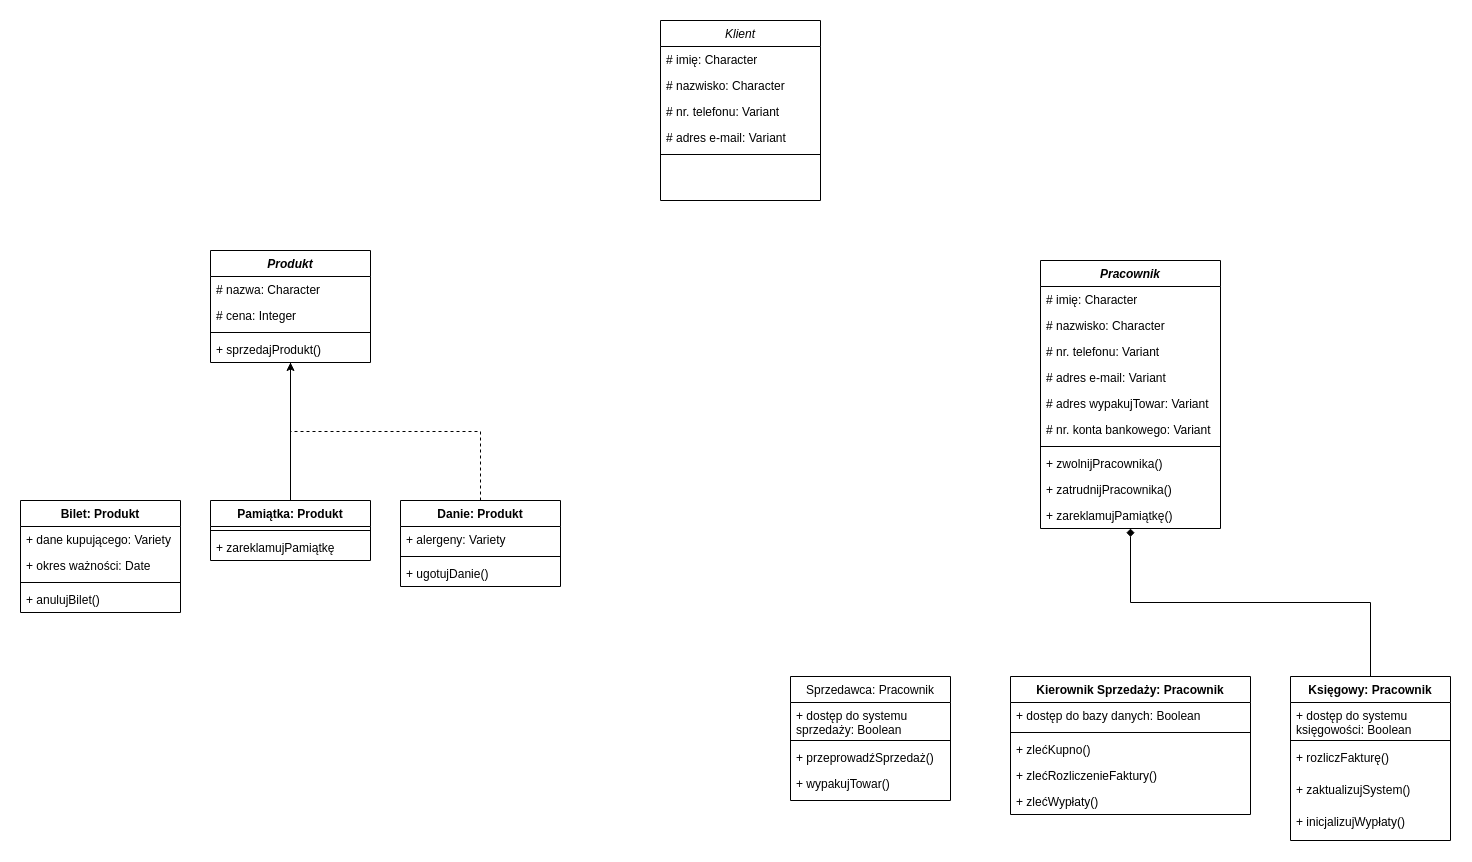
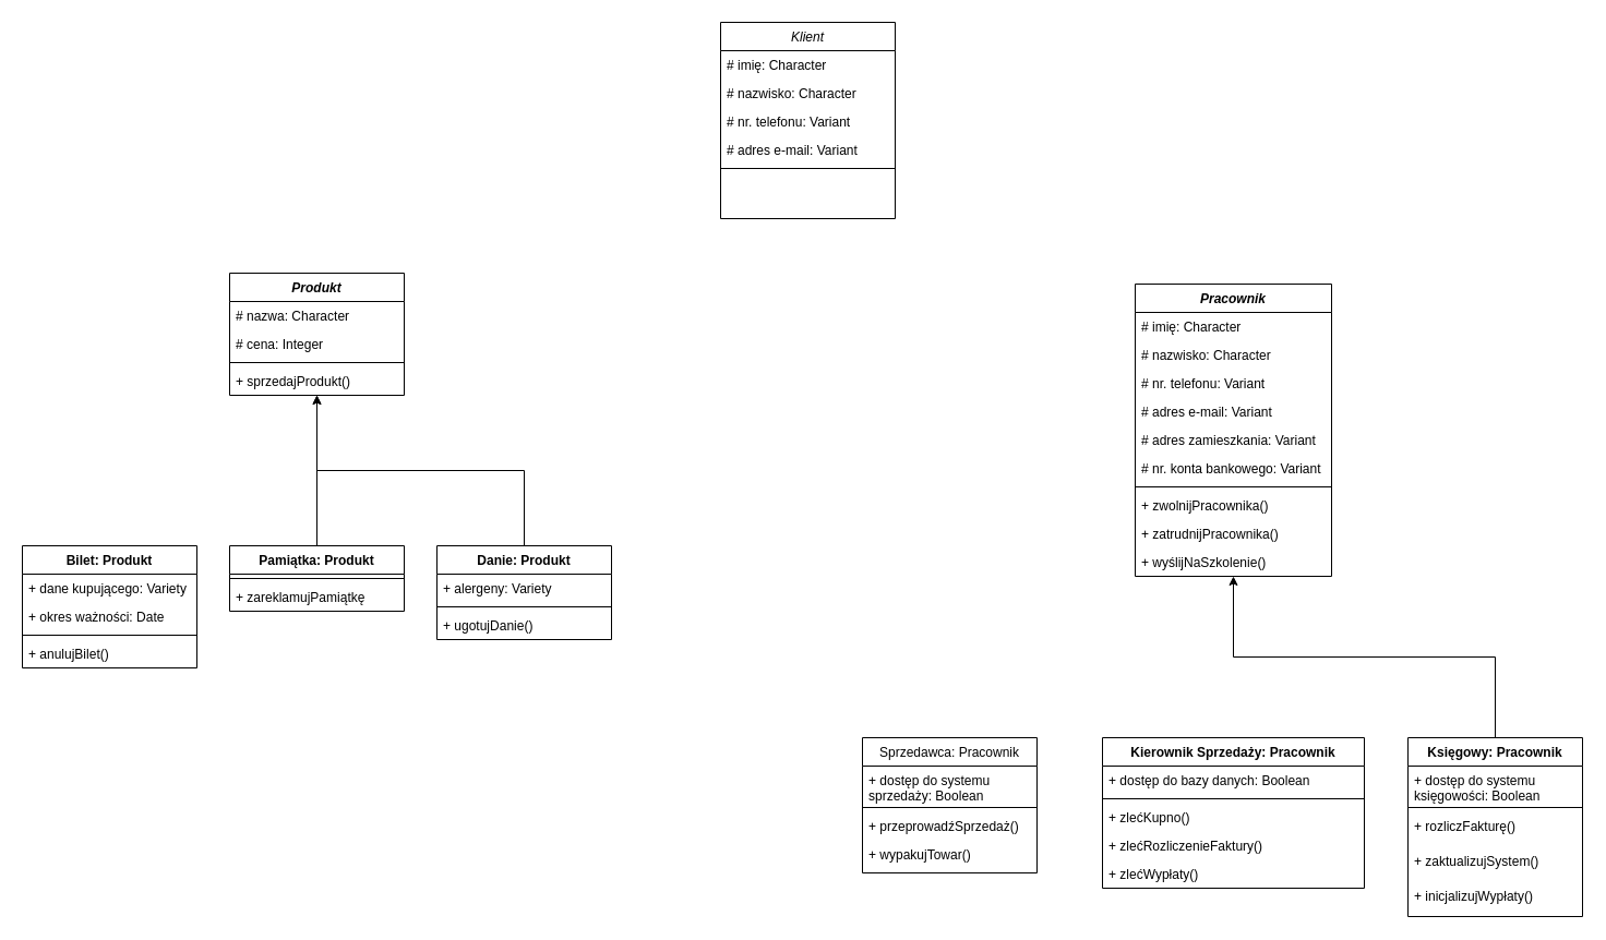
- <mxCell id="42" style="edgeStyle=orthogonalEdgeStyle;rounded=0;orthogonalLoop=1;jettySize=auto;html=1;exitX=0.5;exitY=0;exitDx=0;exitDy=0;endArrow=none;" edge="1" parent="1" source="43" target="51"><mxGeometry relative="1" as="geometry" /></mxCell>
+ <mxCell id="42" style="edgeStyle=orthogonalEdgeStyle;rounded=0;orthogonalLoop=1;jettySize=auto;html=1;exitX=0.5;exitY=0;exitDx=0;exitDy=0;" edge="1" parent="1" source="43" target="51"><mxGeometry relative="1" as="geometry" /></mxCell>
- <mxCell id="18" value="# adres wypakujTowar: Variant" style="text;strokeColor=none;fillColor=none;align=left;verticalAlign=top;spacingLeft=4;spacingRight=4;overflow=hidden;rotatable=0;points=[[0,0.5],[1,0.5]];portConstraint=eastwest;whiteSpace=wrap;html=1;" vertex="1" parent="13"><mxGeometry y="130" width="180" height="26" as="geometry" /></mxCell>
+ <mxCell id="18" value="# adres zamieszkania: Variant" style="text;strokeColor=none;fillColor=none;align=left;verticalAlign=top;spacingLeft=4;spacingRight=4;overflow=hidden;rotatable=0;points=[[0,0.5],[1,0.5]];portConstraint=eastwest;whiteSpace=wrap;html=1;" vertex="1" parent="13"><mxGeometry y="130" width="180" height="26" as="geometry" /></mxCell>
- <mxCell id="46" style="edgeStyle=orthogonalEdgeStyle;rounded=0;orthogonalLoop=1;jettySize=auto;html=1;exitX=0.5;exitY=0;exitDx=0;exitDy=0;dashed=1;" edge="1" parent="1" source="47" target="51"><mxGeometry relative="1" as="geometry" /></mxCell>
+ <mxCell id="46" style="edgeStyle=orthogonalEdgeStyle;rounded=0;orthogonalLoop=1;jettySize=auto;html=1;exitX=0.5;exitY=0;exitDx=0;exitDy=0;" edge="1" parent="1" source="47" target="51"><mxGeometry relative="1" as="geometry" /></mxCell>
- <mxCell id="23" value="+ zareklamujPamiątkę()" style="text;strokeColor=none;fillColor=none;align=left;verticalAlign=top;spacingLeft=4;spacingRight=4;overflow=hidden;rotatable=0;points=[[0,0.5],[1,0.5]];portConstraint=eastwest;whiteSpace=wrap;html=1;" vertex="1" parent="13"><mxGeometry y="242" width="180" height="26" as="geometry" /></mxCell>
+ <mxCell id="23" value="+ wyślijNaSzkolenie()" style="text;strokeColor=none;fillColor=none;align=left;verticalAlign=top;spacingLeft=4;spacingRight=4;overflow=hidden;rotatable=0;points=[[0,0.5],[1,0.5]];portConstraint=eastwest;whiteSpace=wrap;html=1;" vertex="1" parent="13"><mxGeometry y="242" width="180" height="26" as="geometry" /></mxCell>
- <mxCell id="30" style="edgeStyle=orthogonalEdgeStyle;rounded=0;orthogonalLoop=1;jettySize=auto;html=1;exitX=0.5;exitY=0;exitDx=0;exitDy=0;endArrow=diamond;" edge="1" parent="1" source="31" target="13"><mxGeometry relative="1" as="geometry" /></mxCell>
+ <mxCell id="30" style="edgeStyle=orthogonalEdgeStyle;rounded=0;orthogonalLoop=1;jettySize=auto;html=1;exitX=0.5;exitY=0;exitDx=0;exitDy=0;" edge="1" parent="1" source="31" target="13"><mxGeometry relative="1" as="geometry" /></mxCell>
